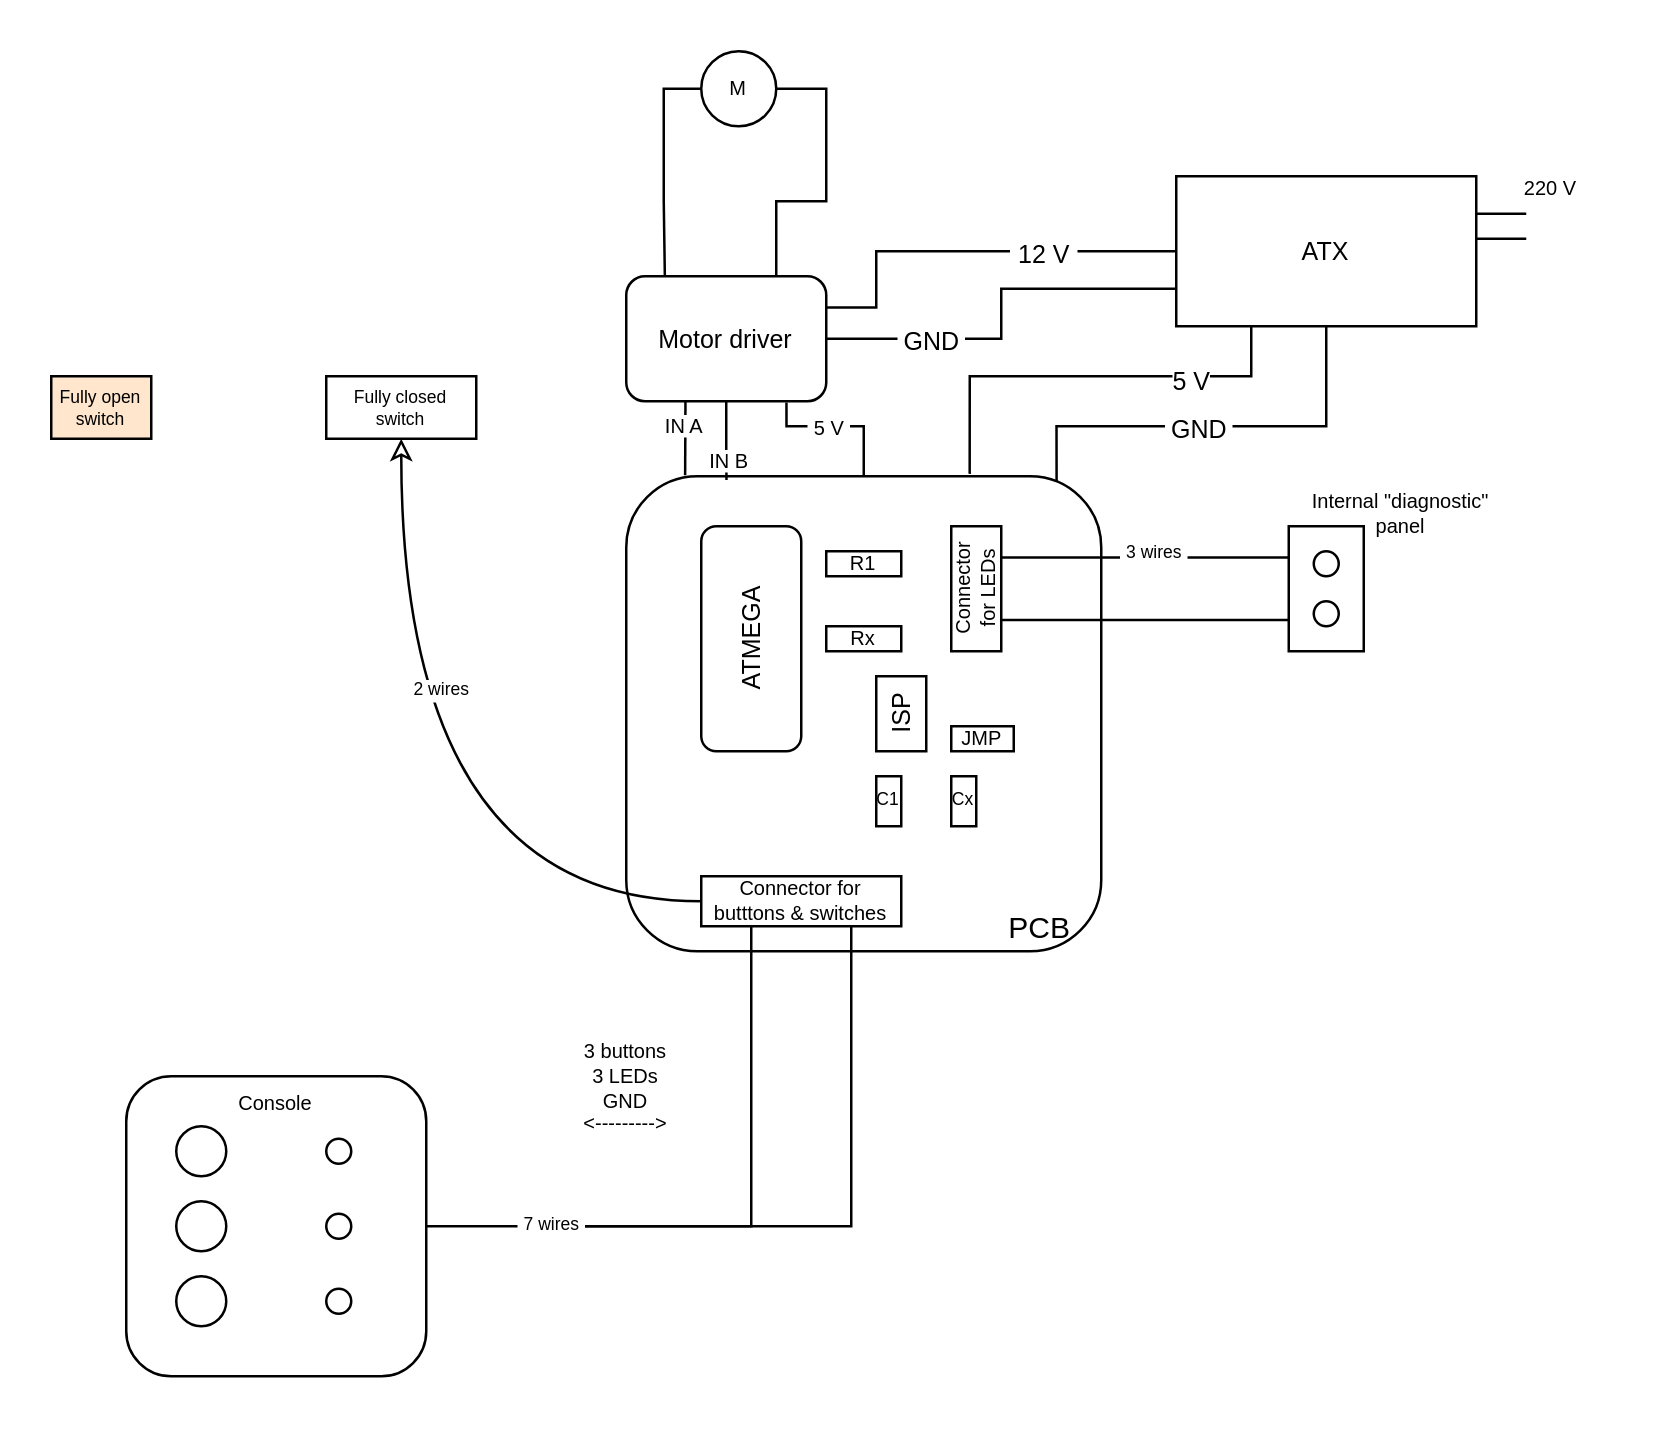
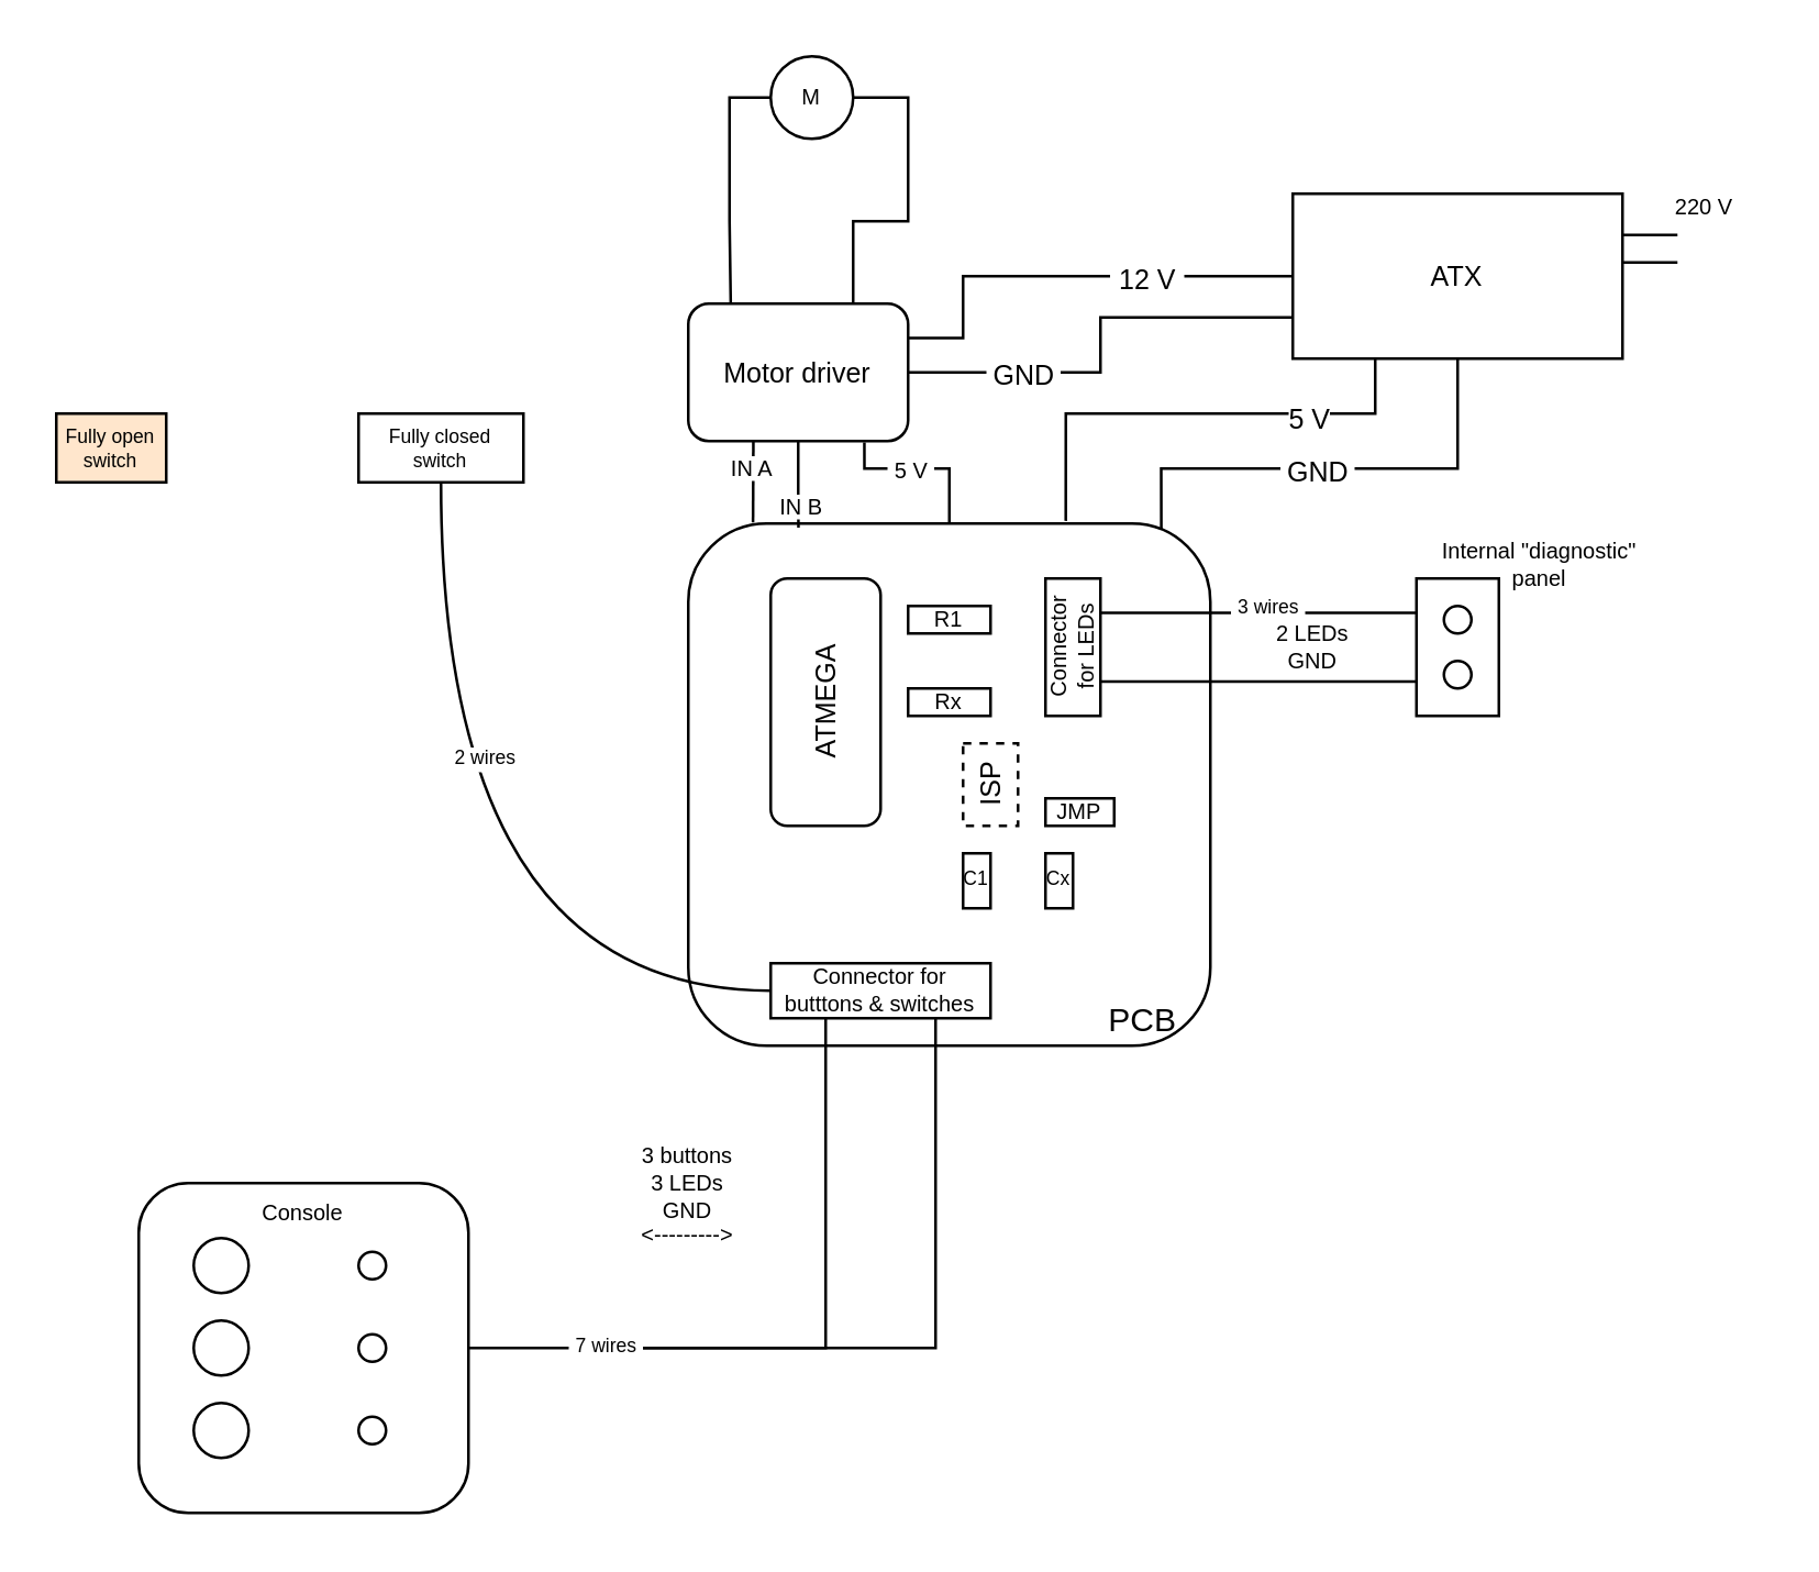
- <mxCell id="23" style="edgeStyle=orthogonalEdgeStyle;rounded=0;orthogonalLoop=1;jettySize=auto;html=1;entryX=0.5;entryY=1;entryDx=0;entryDy=0;fontSize=7;endArrow=classic;endFill=0;curved=1;" edge="1" parent="1" source="25" target="55"><mxGeometry relative="1" as="geometry" /></mxCell>
+ <mxCell id="23" style="edgeStyle=orthogonalEdgeStyle;rounded=0;orthogonalLoop=1;jettySize=auto;html=1;entryX=0.5;entryY=1;entryDx=0;entryDy=0;fontSize=7;endArrow=none;endFill=0;curved=1;" edge="1" parent="1" source="25" target="55"><mxGeometry relative="1" as="geometry" /></mxCell>
+ <mxCell id="50" value="2 LEDs&lt;br&gt;GND" style="text;html=1;strokeColor=none;fillColor=none;align=center;verticalAlign=middle;whiteSpace=wrap;rounded=0;fontSize=8;" vertex="1" parent="1"><mxGeometry x="460" y="225" width="35" height="20" as="geometry" /></mxCell>
- <mxCell id="14" value="&lt;font style=&quot;font-size: 10px;&quot;&gt;ISP&lt;/font&gt;" style="rounded=0;whiteSpace=wrap;html=1;horizontal=0;" vertex="1" parent="1"><mxGeometry x="350" y="270" width="20" height="30" as="geometry" /></mxCell>
+ <mxCell id="14" value="&lt;font style=&quot;font-size: 10px;&quot;&gt;ISP&lt;/font&gt;" style="rounded=0;whiteSpace=wrap;html=1;horizontal=0;dashed=1;" vertex="1" parent="1"><mxGeometry x="350" y="270" width="20" height="30" as="geometry" /></mxCell>
